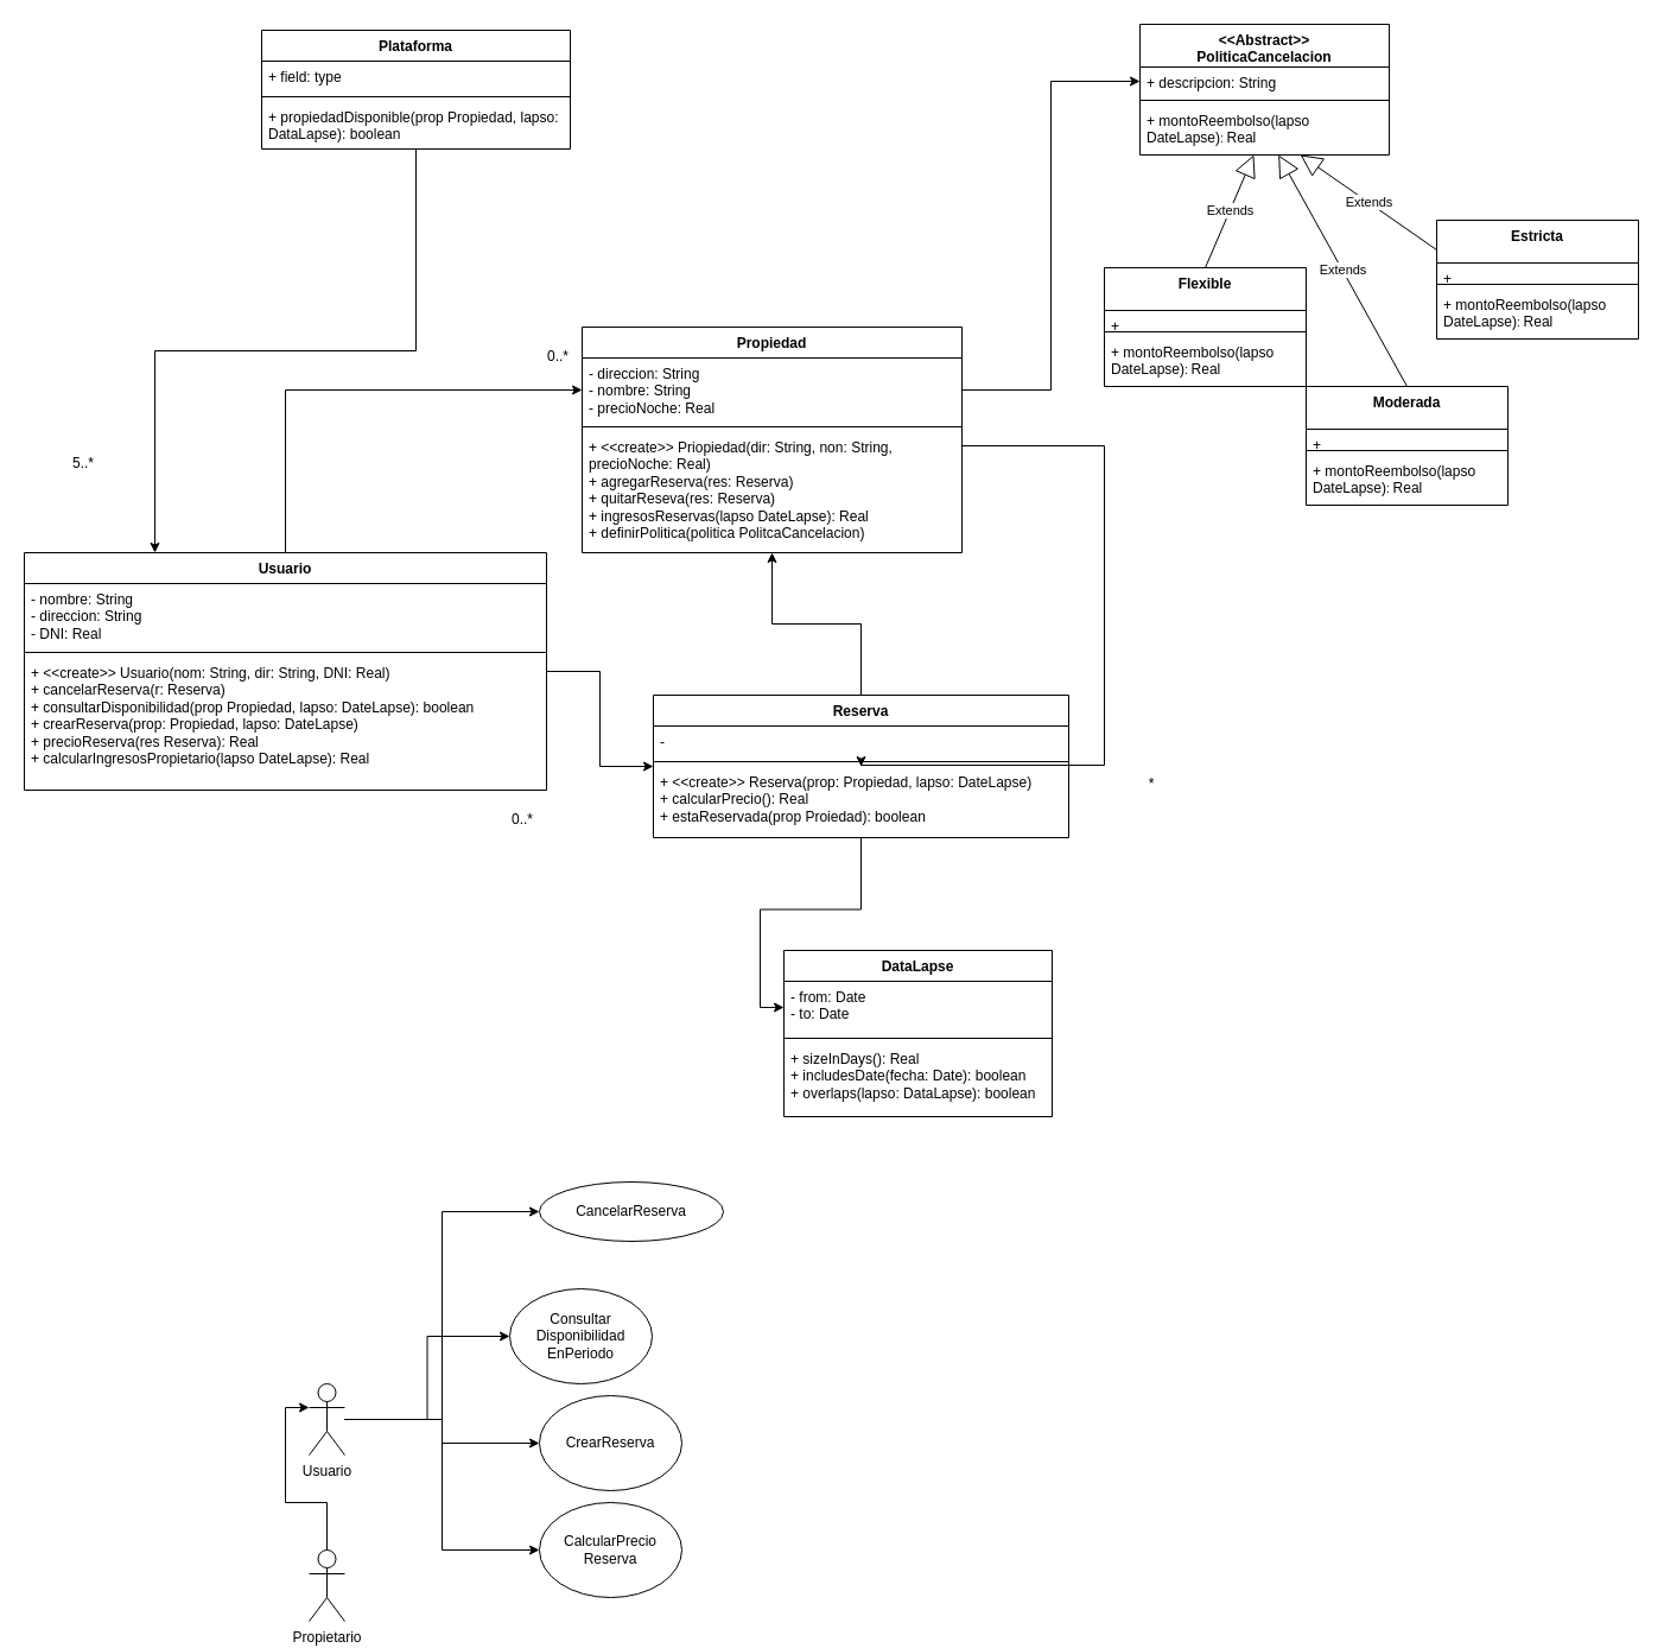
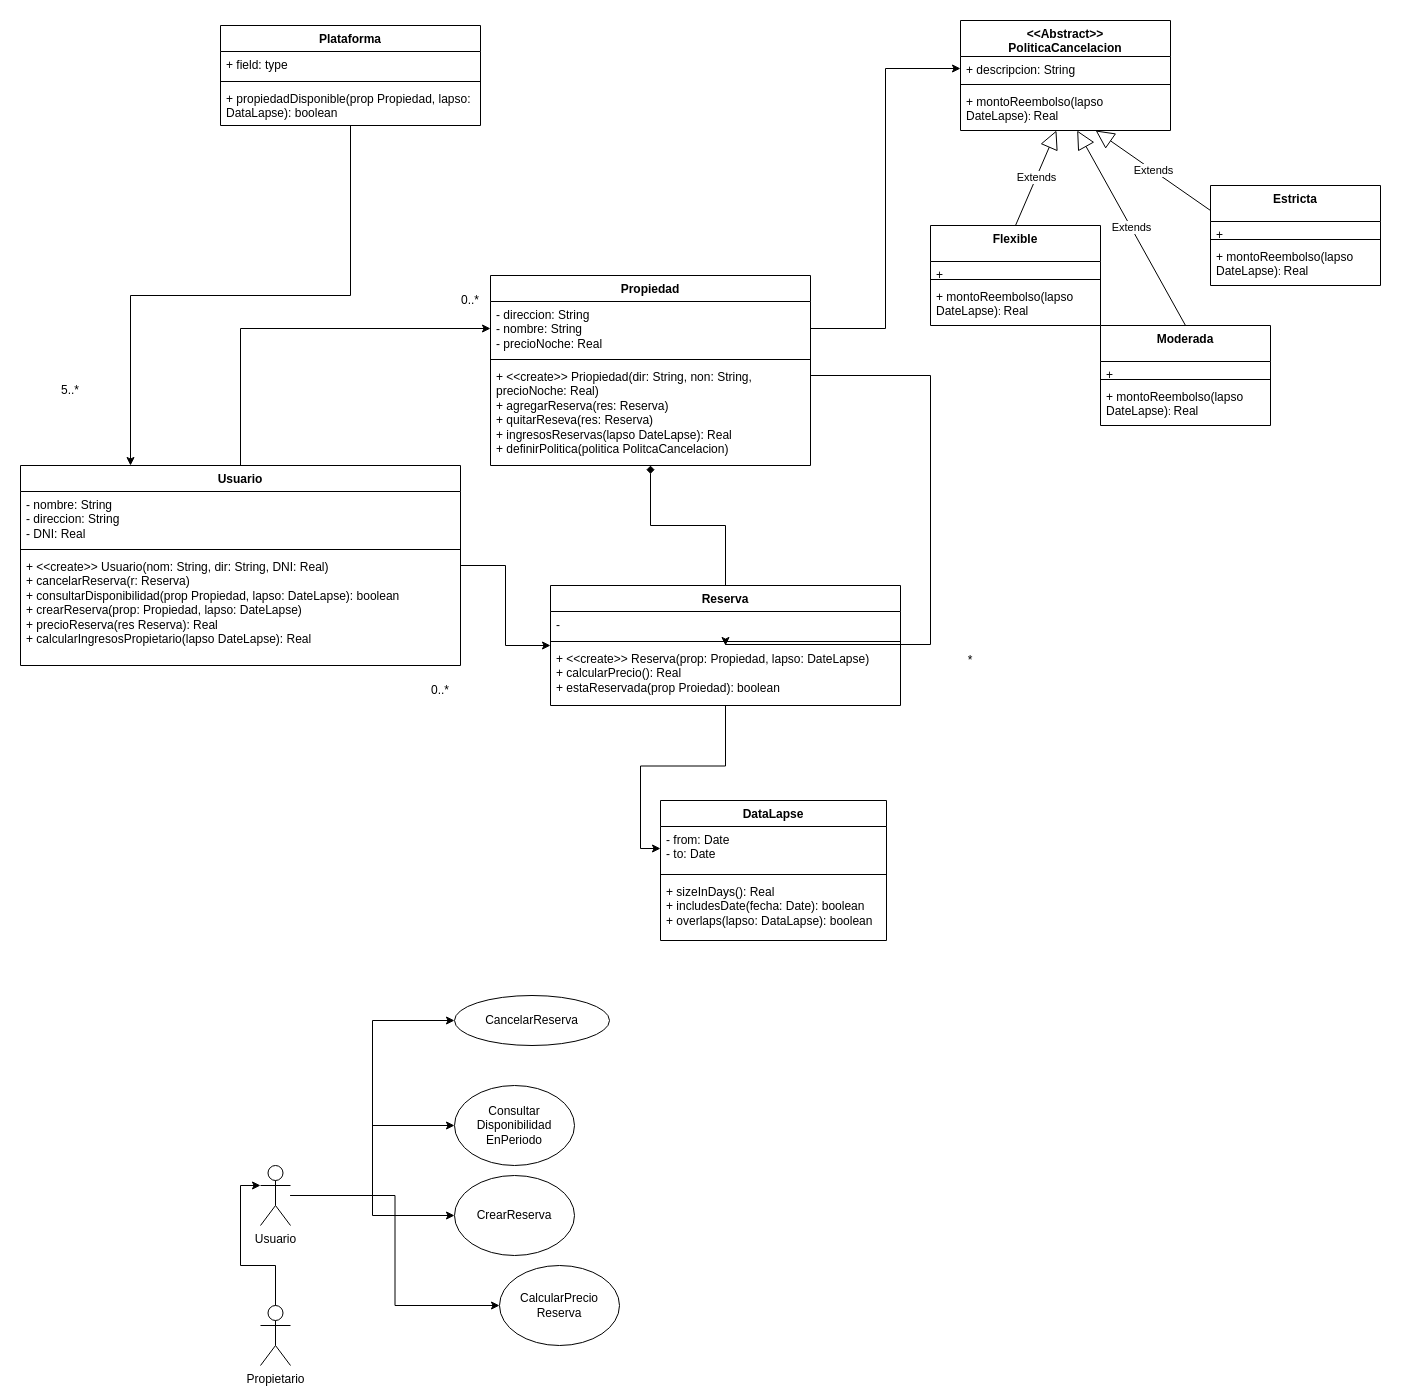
- <mxCell id="3" style="edgeStyle=orthogonalEdgeStyle;rounded=0;orthogonalLoop=1;jettySize=auto;html=1;" parent="1" source="4" target="8" edge="1"><mxGeometry relative="1" as="geometry" /></mxCell>
+ <mxCell id="3" style="edgeStyle=orthogonalEdgeStyle;rounded=0;orthogonalLoop=1;jettySize=auto;html=1;endArrow=diamond;" parent="1" source="4" target="8" edge="1"><mxGeometry relative="1" as="geometry" /></mxCell>
- <mxCell id="29" value="Consultar&lt;br&gt;Disponibilidad&lt;br&gt;EnPeriodo" style="ellipse;whiteSpace=wrap;html=1;" parent="1" vertex="1"><mxGeometry x="429" y="1085" width="120" height="80" as="geometry" /></mxCell>
+ <mxCell id="29" value="Consultar&lt;br&gt;Disponibilidad&lt;br&gt;EnPeriodo" style="ellipse;whiteSpace=wrap;html=1;" parent="1" vertex="1"><mxGeometry x="454" y="1085" width="120" height="80" as="geometry" /></mxCell>
- <mxCell id="31" value="CalcularPrecio&lt;br&gt;Reserva" style="ellipse;whiteSpace=wrap;html=1;" parent="1" vertex="1"><mxGeometry x="454" y="1265" width="120" height="80" as="geometry" /></mxCell>
+ <mxCell id="31" value="CalcularPrecio&lt;br&gt;Reserva" style="ellipse;whiteSpace=wrap;html=1;" parent="1" vertex="1"><mxGeometry x="499" y="1265" width="120" height="80" as="geometry" /></mxCell>
